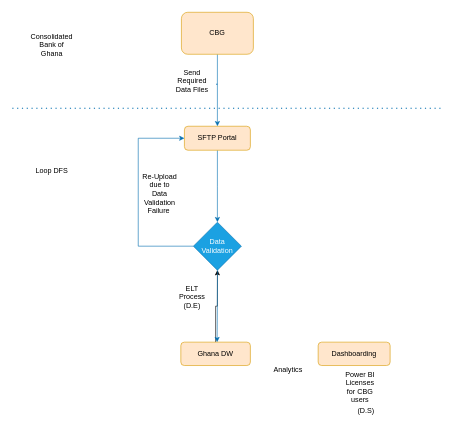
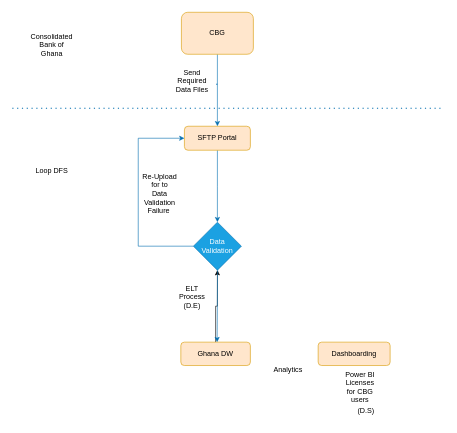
- <mxCell id="26" value="&lt;br&gt;Re-Upload due to&lt;br&gt;Data Validation Failure&amp;nbsp;" style="text;html=1;strokeColor=none;fillColor=none;align=center;verticalAlign=middle;whiteSpace=wrap;rounded=0;" vertex="1" parent="1"><mxGeometry x="236" y="300" width="60" height="30" as="geometry" /></mxCell>
+ <mxCell id="26" value="&lt;br&gt;Re-Upload for to&lt;br&gt;Data Validation Failure&amp;nbsp;" style="text;html=1;strokeColor=none;fillColor=none;align=center;verticalAlign=middle;whiteSpace=wrap;rounded=0;" vertex="1" parent="1"><mxGeometry x="236" y="300" width="60" height="30" as="geometry" /></mxCell>
